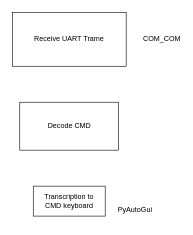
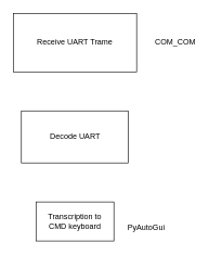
- <mxCell id="3" value="Decode CMD" style="rounded=0;whiteSpace=wrap;html=1;" vertex="1" parent="1"><mxGeometry x="32.5" y="170" width="165" height="80" as="geometry" /></mxCell>
+ <mxCell id="3" value="Decode UART" style="rounded=0;whiteSpace=wrap;html=1;" vertex="1" parent="1"><mxGeometry x="32.5" y="170" width="165" height="80" as="geometry" /></mxCell>
- <mxCell id="5" value="Transcription to&lt;br&gt;CMD keyboard" style="rounded=0;whiteSpace=wrap;html=1;" vertex="1" parent="1"><mxGeometry x="55" y="310" width="120" height="50" as="geometry" /></mxCell>
+ <mxCell id="5" value="Transcription to&lt;br&gt;CMD keyboard" style="rounded=0;whiteSpace=wrap;html=1;" vertex="1" parent="1"><mxGeometry x="55" y="310" width="120" height="60" as="geometry" /></mxCell>
